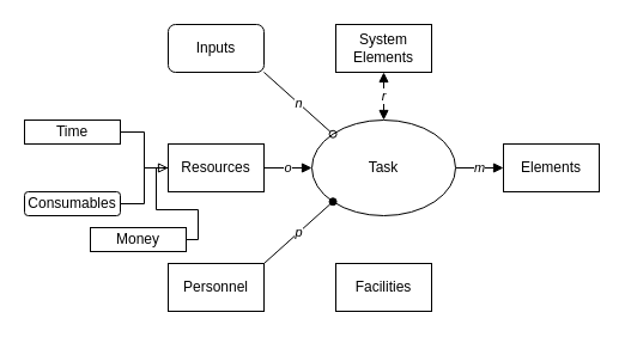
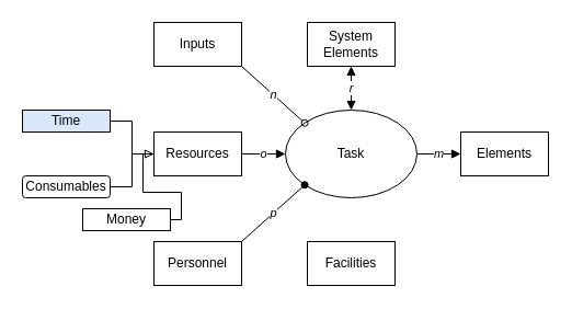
- <mxCell id="6" value="Inputs" style="whiteSpace=wrap;html=1;rounded=1;" parent="1" vertex="1"><mxGeometry x="140" y="20" width="80" height="40" as="geometry" /></mxCell>
+ <mxCell id="6" value="Inputs" style="rounded=0;whiteSpace=wrap;html=1;" parent="1" vertex="1"><mxGeometry x="140" y="20" width="80" height="40" as="geometry" /></mxCell>
- <mxCell id="12" value="Time" style="rounded=0;whiteSpace=wrap;html=1;" parent="1" vertex="1"><mxGeometry x="20" y="100" width="80" height="20" as="geometry" /></mxCell>
+ <mxCell id="12" value="Time" style="rounded=0;whiteSpace=wrap;html=1;fillColor=#dae8fc;" parent="1" vertex="1"><mxGeometry x="20" y="100" width="80" height="20" as="geometry" /></mxCell>
